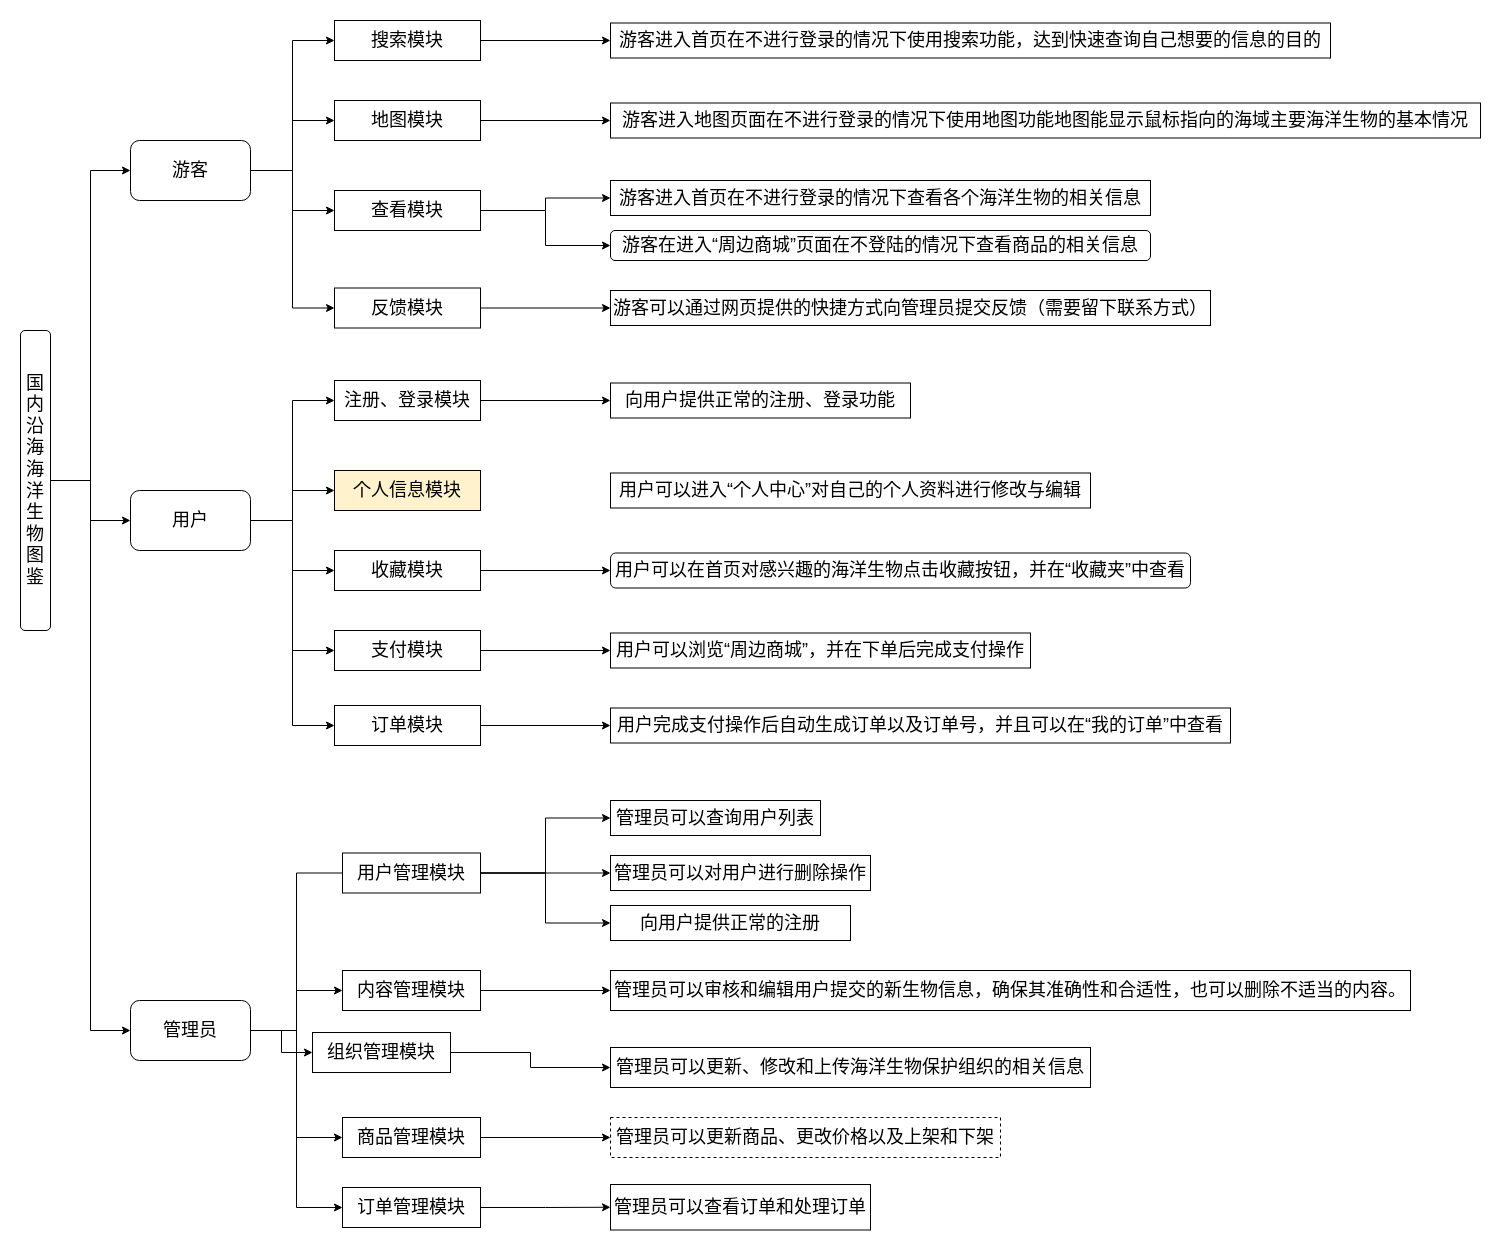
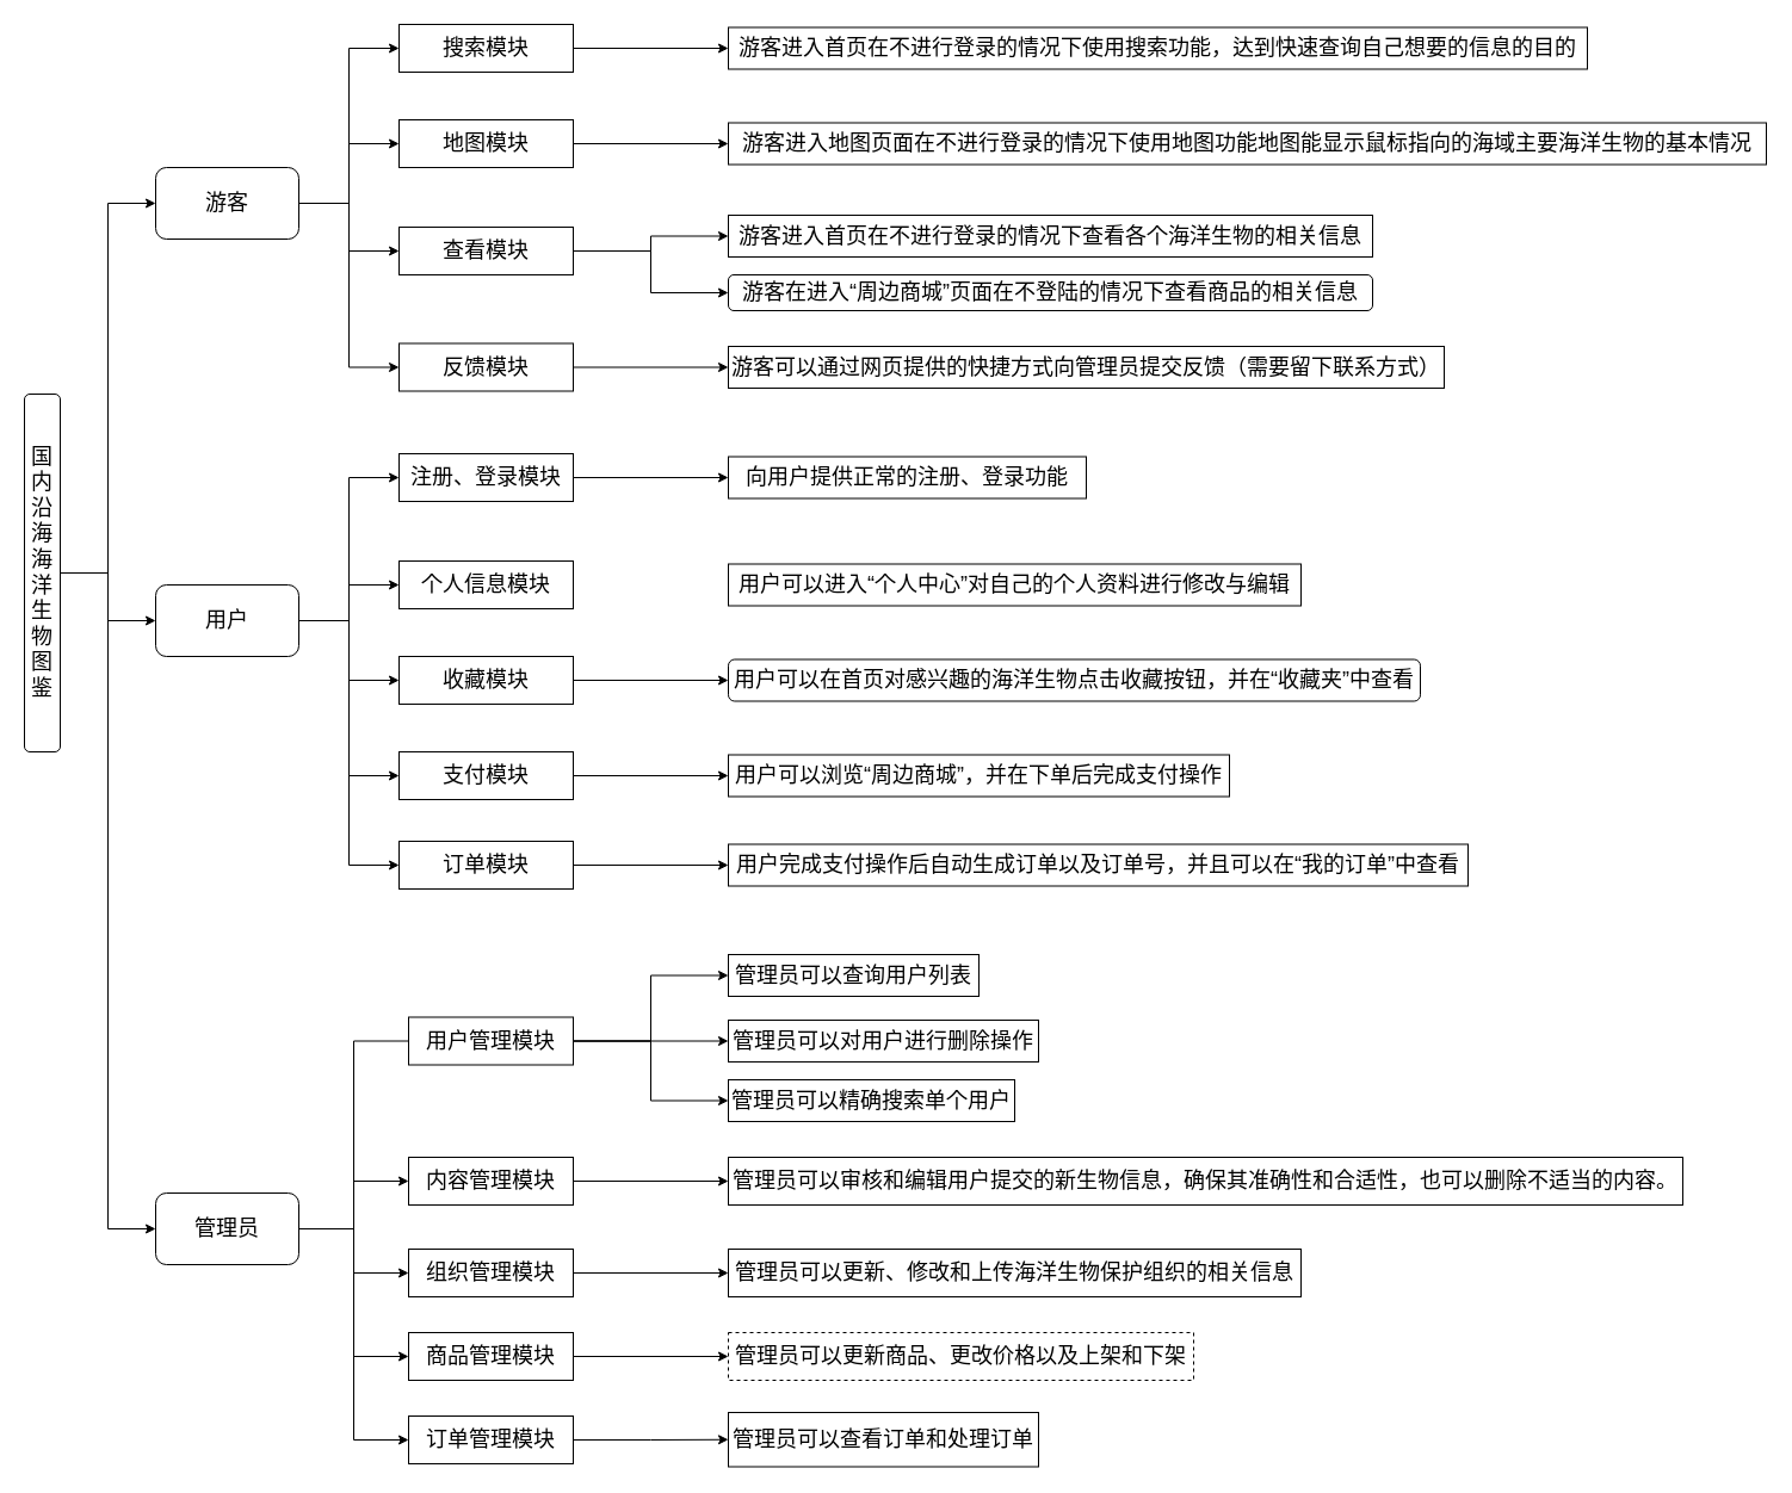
- <mxCell id="34" value="&lt;font style=&quot;font-size: 18px;&quot;&gt;个人信息模块&lt;/font&gt;" style="rounded=0;whiteSpace=wrap;html=1;fillColor=#fff2cc;" vertex="1" parent="1"><mxGeometry x="334" y="470" width="146" height="40" as="geometry" /></mxCell>
+ <mxCell id="34" value="&lt;font style=&quot;font-size: 18px;&quot;&gt;个人信息模块&lt;/font&gt;" style="rounded=0;whiteSpace=wrap;html=1;" vertex="1" parent="1"><mxGeometry x="334" y="470" width="146" height="40" as="geometry" /></mxCell>
- <mxCell id="69" value="&lt;font style=&quot;font-size: 18px;&quot;&gt;向用户提供正常的注册&lt;br&gt;&lt;/font&gt;" style="rounded=0;whiteSpace=wrap;html=1;" vertex="1" parent="1"><mxGeometry x="610" y="905" width="240" height="35" as="geometry" /></mxCell>
+ <mxCell id="69" value="&lt;font style=&quot;font-size: 18px;&quot;&gt;管理员可以精确搜索单个用户&lt;br&gt;&lt;/font&gt;" style="rounded=0;whiteSpace=wrap;html=1;" vertex="1" parent="1"><mxGeometry x="610" y="905" width="240" height="35" as="geometry" /></mxCell>
- <mxCell id="44" value="&lt;font style=&quot;font-size: 18px;&quot;&gt;组织管理模块&lt;/font&gt;" style="rounded=0;whiteSpace=wrap;html=1;" vertex="1" parent="1"><mxGeometry x="312" y="1032" width="138" height="40" as="geometry" /></mxCell>
+ <mxCell id="44" value="&lt;font style=&quot;font-size: 18px;&quot;&gt;组织管理模块&lt;/font&gt;" style="rounded=0;whiteSpace=wrap;html=1;" vertex="1" parent="1"><mxGeometry x="342" y="1047" width="138" height="40" as="geometry" /></mxCell>
